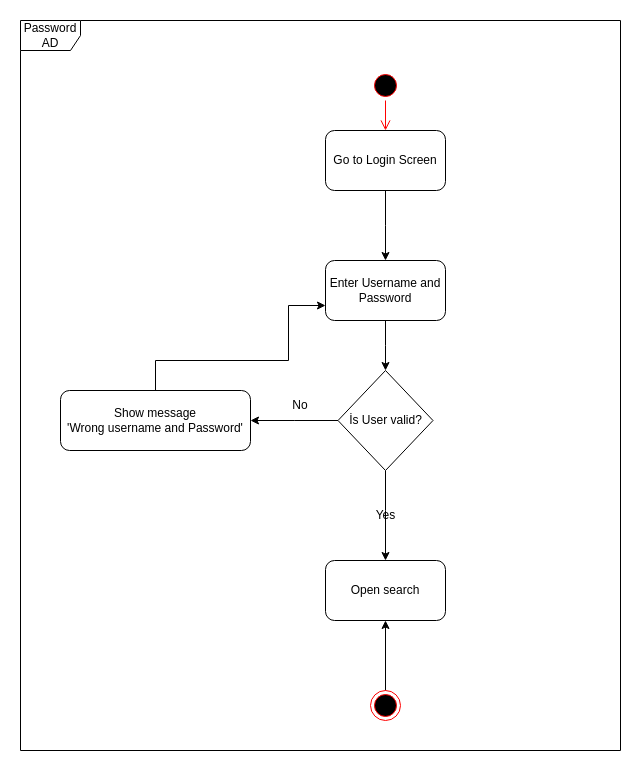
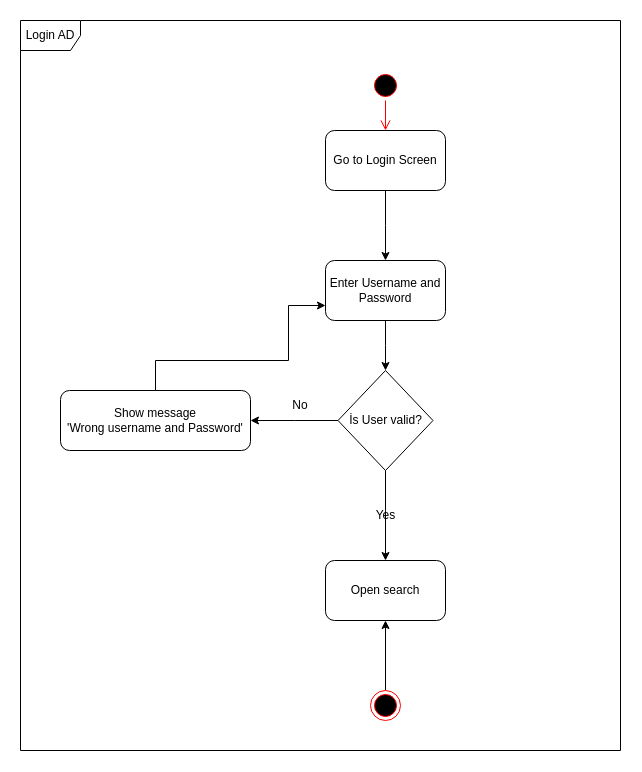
- <mxCell id="16" value="Password AD" style="shape=umlFrame;whiteSpace=wrap;html=1;" vertex="1" parent="1"><mxGeometry x="20" y="20" width="600" height="730" as="geometry" /></mxCell>
+ <mxCell id="16" value="Login AD" style="shape=umlFrame;whiteSpace=wrap;html=1;" vertex="1" parent="1"><mxGeometry x="20" y="20" width="600" height="730" as="geometry" /></mxCell>
